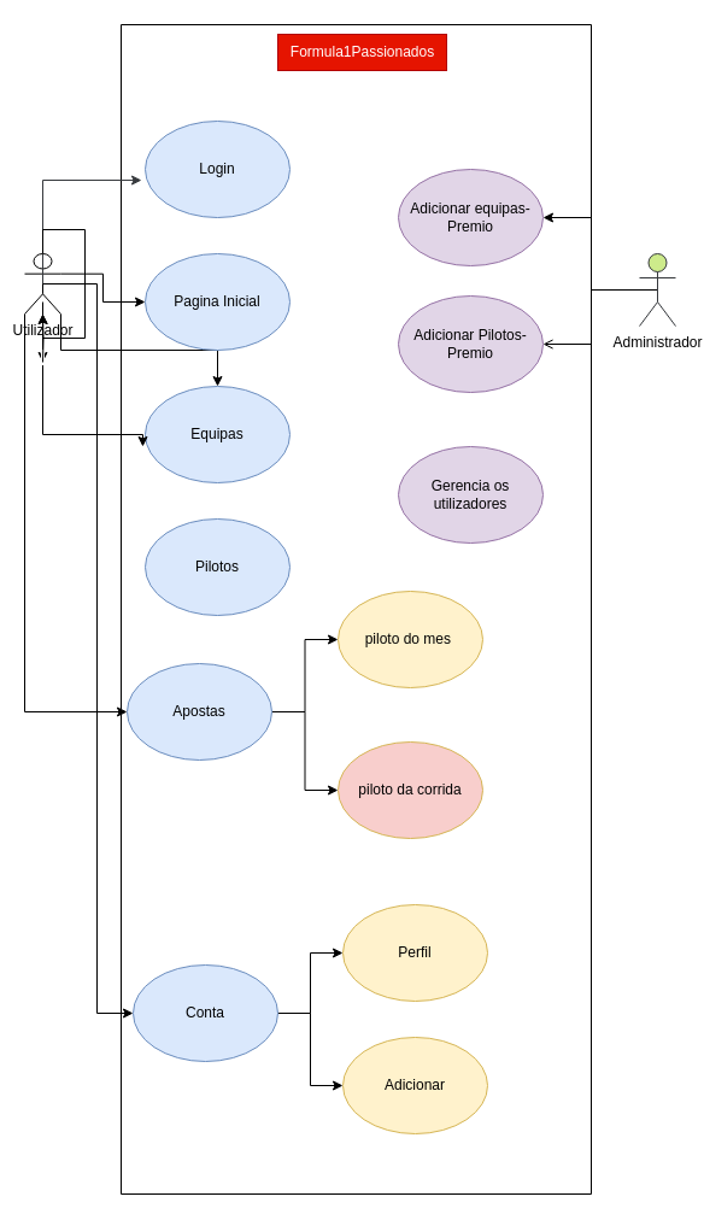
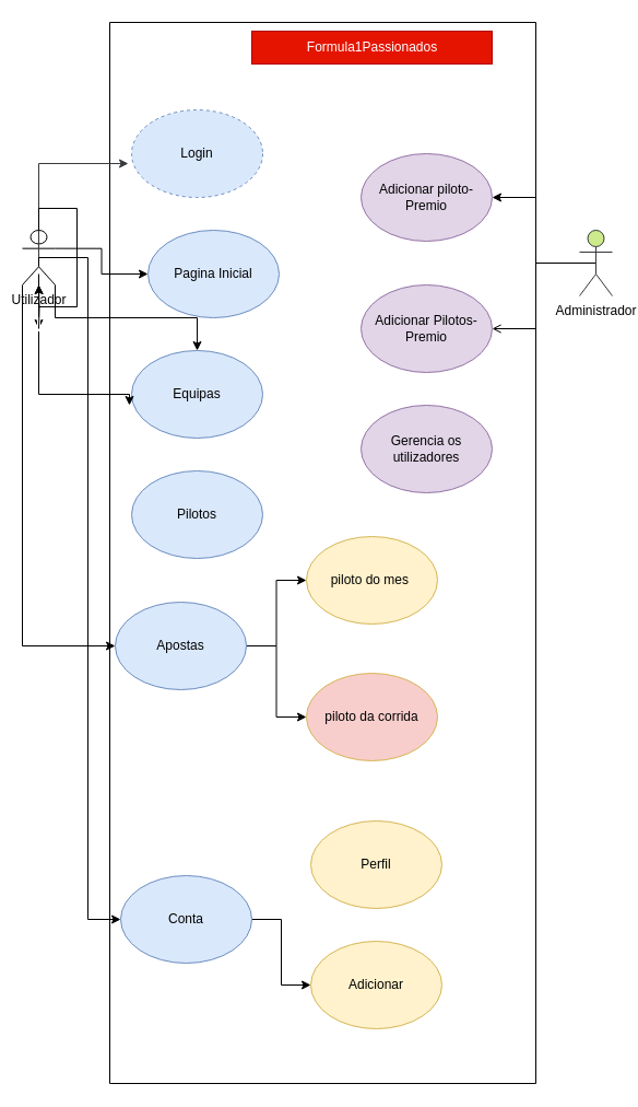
- <mxCell id="11" value="Formula1Passionados" style="text;html=1;align=center;verticalAlign=middle;resizable=0;points=[];autosize=1;strokeColor=#B20000;fillColor=#e51400;fontColor=#ffffff;" parent="10" vertex="1"><mxGeometry x="130" y="8" width="140" height="30" as="geometry" /></mxCell>
+ <mxCell id="11" value="Formula1Passionados" style="text;html=1;align=center;verticalAlign=middle;resizable=0;points=[];autosize=1;strokeColor=#B20000;fillColor=#e51400;fontColor=#ffffff;" parent="10" vertex="1"><mxGeometry x="130" y="8" width="220" height="30" as="geometry" /></mxCell>
- <mxCell id="12" value="Login" style="ellipse;whiteSpace=wrap;html=1;fillColor=#dae8fc;strokeColor=#6c8ebf;" parent="10" vertex="1"><mxGeometry x="20" y="80" width="120" height="80" as="geometry" /></mxCell>
+ <mxCell id="12" value="Login" style="ellipse;whiteSpace=wrap;html=1;fillColor=#dae8fc;strokeColor=#6c8ebf;dashed=1;" parent="10" vertex="1"><mxGeometry x="20" y="80" width="120" height="80" as="geometry" /></mxCell>
- <mxCell id="26" value="Adicionar equipas-Premio" style="ellipse;whiteSpace=wrap;html=1;fillColor=#e1d5e7;strokeColor=#9673a6;" parent="10" vertex="1"><mxGeometry x="230" y="120" width="120" height="80" as="geometry" /></mxCell>
+ <mxCell id="26" value="Adicionar piloto-Premio" style="ellipse;whiteSpace=wrap;html=1;fillColor=#e1d5e7;strokeColor=#9673a6;" parent="10" vertex="1"><mxGeometry x="230" y="120" width="120" height="80" as="geometry" /></mxCell>
- <mxCell id="13" value="Pagina Inicial" style="ellipse;whiteSpace=wrap;html=1;fillColor=#dae8fc;strokeColor=#6c8ebf;" parent="10" vertex="1"><mxGeometry x="20" y="190" width="120" height="80" as="geometry" /></mxCell>
+ <mxCell id="13" value="Pagina Inicial" style="ellipse;whiteSpace=wrap;html=1;fillColor=#dae8fc;strokeColor=#6c8ebf;" parent="10" vertex="1"><mxGeometry x="35" y="190" width="120" height="80" as="geometry" /></mxCell>
- <mxCell id="27" value="Adicionar Pilotos-Premio" style="ellipse;whiteSpace=wrap;html=1;fillColor=#e1d5e7;strokeColor=#9673a6;" vertex="1" parent="10"><mxGeometry x="230" y="225" width="120" height="80" as="geometry" /></mxCell>
+ <mxCell id="27" value="Adicionar Pilotos-Premio" style="ellipse;whiteSpace=wrap;html=1;fillColor=#e1d5e7;strokeColor=#9673a6;" vertex="1" parent="10"><mxGeometry x="230" y="240" width="120" height="80" as="geometry" /></mxCell>
- <mxCell id="21" value="" style="edgeStyle=orthogonalEdgeStyle;rounded=0;orthogonalLoop=1;jettySize=auto;html=1;" parent="10" source="23" target="24" edge="1"><mxGeometry relative="1" as="geometry" /></mxCell>
